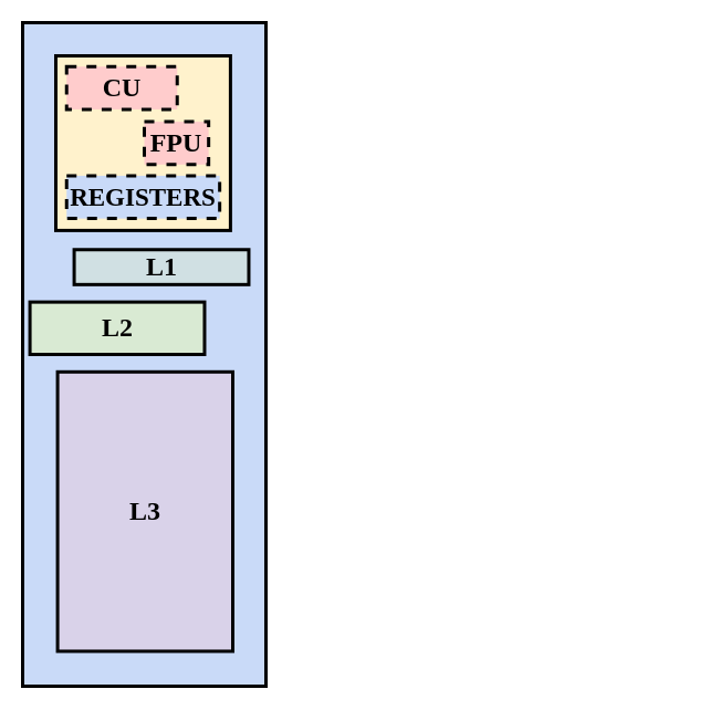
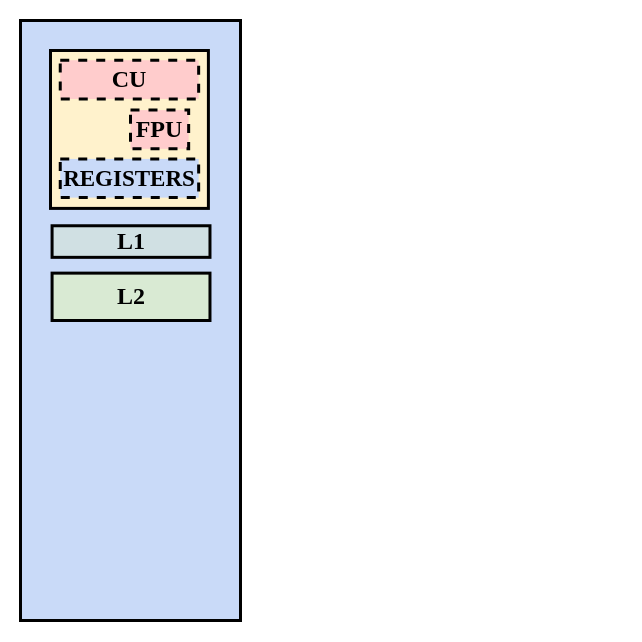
- <mxCell id="10" value="CU" style="rounded=0;whiteSpace=wrap;html=1;strokeWidth=3;fillColor=#FFCCCC;fontFamily=DMCA Sans Serif;fontSize=24;fontStyle=1;dashed=1;" parent="8" vertex="1"><mxGeometry x="9.741" y="9.741" width="100" height="38.68" as="geometry" /></mxCell>
+ <mxCell id="10" value="CU" style="rounded=0;whiteSpace=wrap;html=1;strokeWidth=3;fillColor=#FFCCCC;fontFamily=DMCA Sans Serif;fontSize=24;fontStyle=1;dashed=1;" parent="8" vertex="1"><mxGeometry x="9.741" y="9.741" width="138.42" height="38.68" as="geometry" /></mxCell>
- <mxCell id="5" value="L1" style="rounded=0;whiteSpace=wrap;html=1;strokeWidth=3;fillColor=#D0E0E3;fontFamily=DMCA Sans Serif;fontSize=24;fontStyle=1" parent="2" vertex="1"><mxGeometry x="46.579" y="205.263" width="157.895" height="31.579" as="geometry" /></mxCell>
+ <mxCell id="5" value="L1" style="rounded=0;whiteSpace=wrap;html=1;strokeWidth=3;fillColor=#D0E0E3;fontFamily=DMCA Sans Serif;fontSize=24;fontStyle=1" parent="2" vertex="1"><mxGeometry x="31.579" y="205.263" width="157.895" height="31.579" as="geometry" /></mxCell>
- <mxCell id="6" value="L2" style="rounded=0;whiteSpace=wrap;html=1;strokeWidth=3;fillColor=#D9EAD3;fontFamily=DMCA Sans Serif;fontSize=24;fontStyle=1" parent="2" vertex="1"><mxGeometry x="6.579" y="252.632" width="157.895" height="47.368" as="geometry" /></mxCell>
+ <mxCell id="6" value="L2" style="rounded=0;whiteSpace=wrap;html=1;strokeWidth=3;fillColor=#D9EAD3;fontFamily=DMCA Sans Serif;fontSize=24;fontStyle=1" parent="2" vertex="1"><mxGeometry x="31.579" y="252.632" width="157.895" height="47.368" as="geometry" /></mxCell>
- <mxCell id="7" value="L3" style="rounded=0;whiteSpace=wrap;html=1;strokeWidth=3;fillColor=#D9D2E9;fontFamily=DMCA Sans Serif;fontSize=24;fontStyle=1" parent="2" vertex="1"><mxGeometry x="31.58" y="315.79" width="158.42" height="252.63" as="geometry" /></mxCell>
